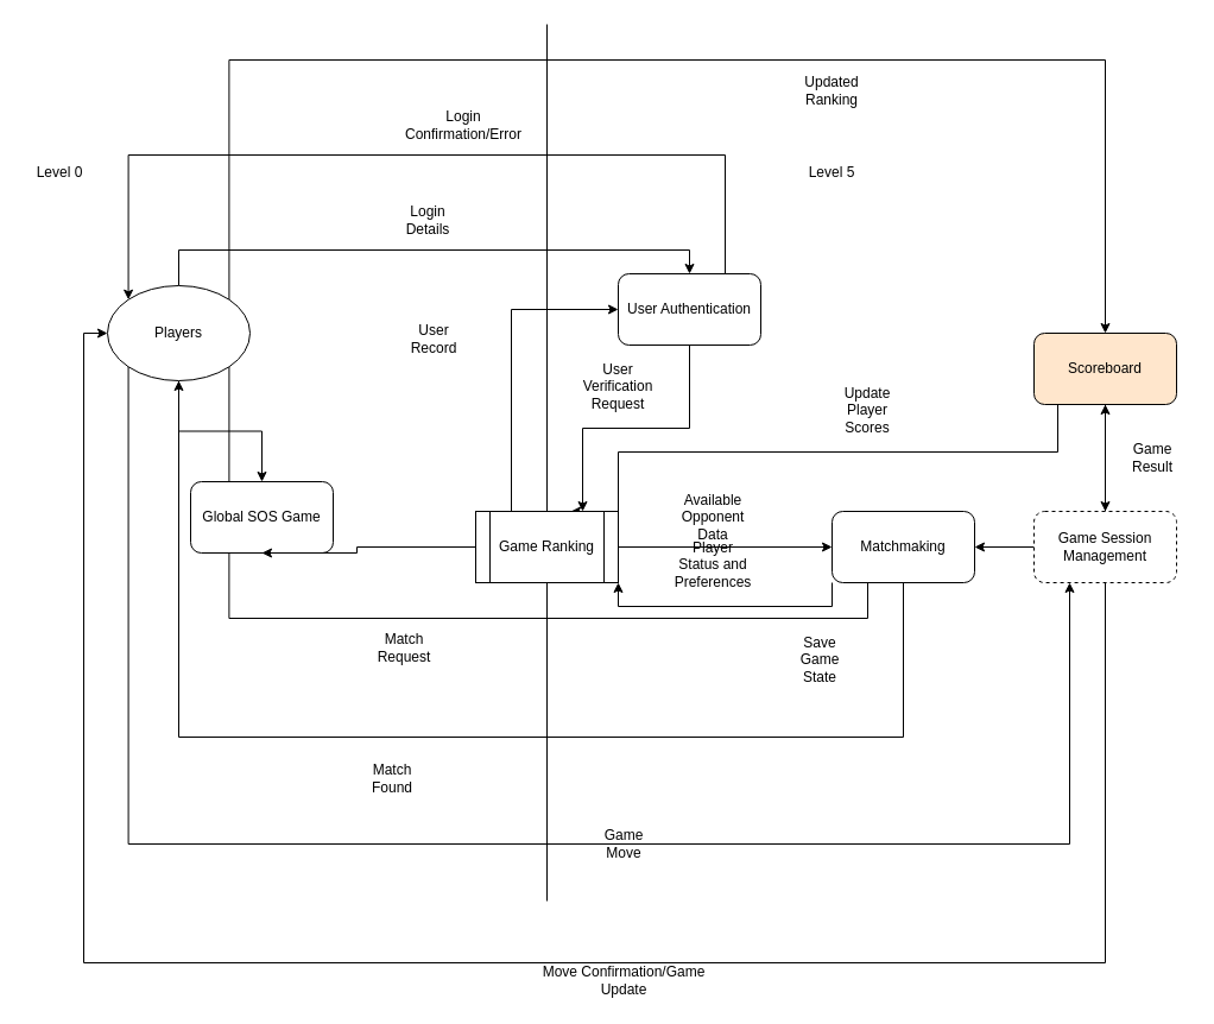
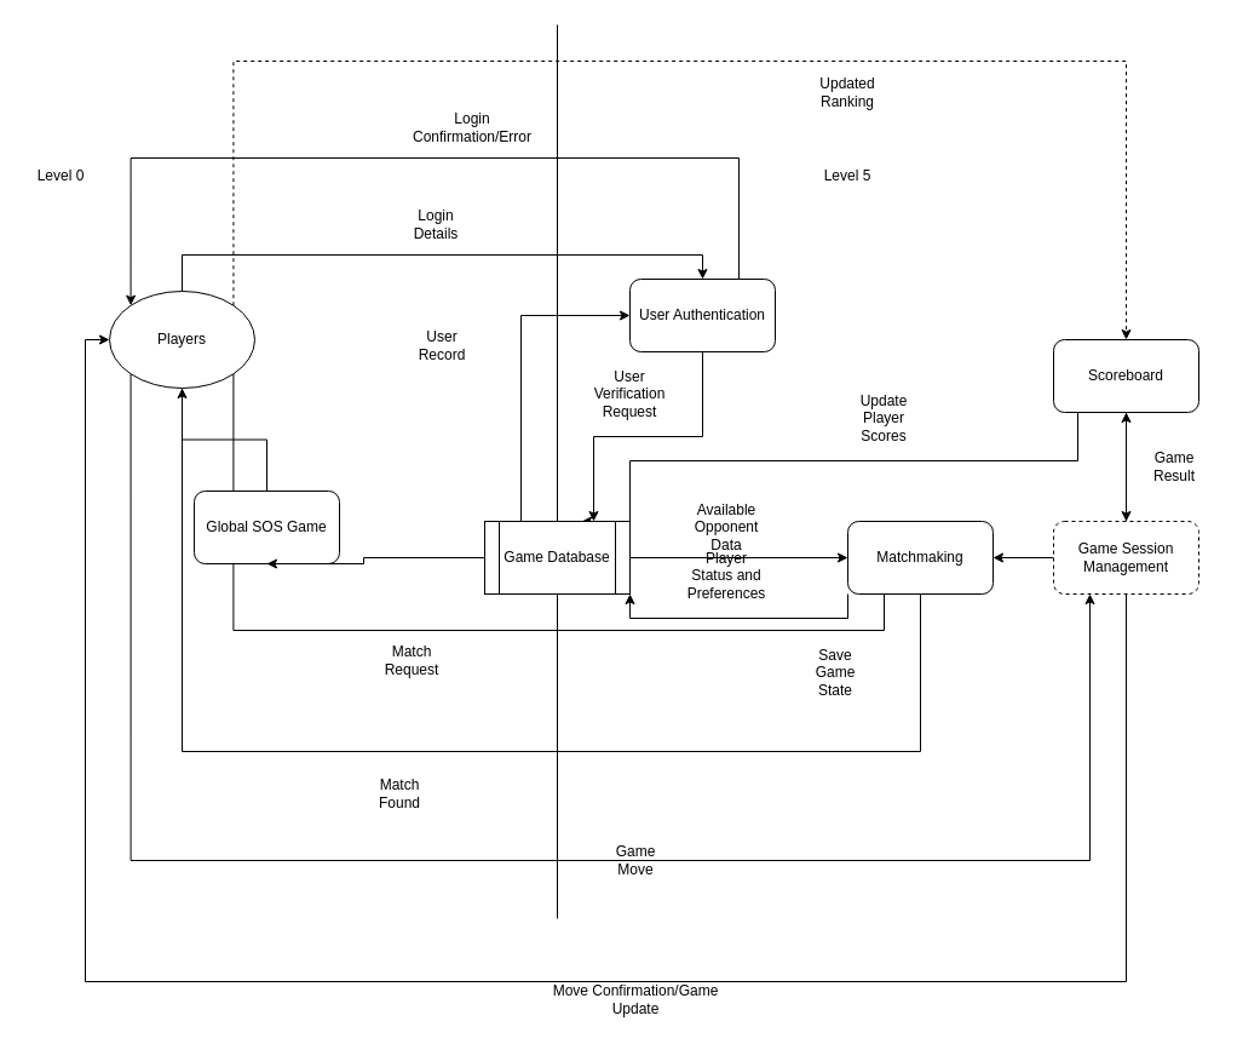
- <mxCell id="6" style="edgeStyle=orthogonalEdgeStyle;rounded=0;orthogonalLoop=1;jettySize=auto;html=1;exitX=1;exitY=0;exitDx=0;exitDy=0;entryX=0.5;entryY=0;entryDx=0;entryDy=0;" edge="1" parent="1" source="7" target="25"><mxGeometry relative="1" as="geometry"><Array as="points"><mxPoint x="192" y="50" /><mxPoint x="930" y="50" /></Array></mxGeometry></mxCell>
+ <mxCell id="6" style="edgeStyle=orthogonalEdgeStyle;rounded=0;orthogonalLoop=1;jettySize=auto;html=1;exitX=1;exitY=0;exitDx=0;exitDy=0;entryX=0.5;entryY=0;entryDx=0;entryDy=0;dashed=1;" edge="1" parent="1" source="7" target="25"><mxGeometry relative="1" as="geometry"><Array as="points"><mxPoint x="192" y="50" /><mxPoint x="930" y="50" /></Array></mxGeometry></mxCell>
- <mxCell id="25" value="Scoreboard" style="rounded=1;whiteSpace=wrap;html=1;fillColor=#ffe6cc;" vertex="1" parent="1"><mxGeometry x="870" y="280" width="120" height="60" as="geometry" /></mxCell>
+ <mxCell id="25" value="Scoreboard" style="rounded=1;whiteSpace=wrap;html=1;" vertex="1" parent="1"><mxGeometry x="870" y="280" width="120" height="60" as="geometry" /></mxCell>
- <mxCell id="2" style="edgeStyle=orthogonalEdgeStyle;rounded=0;orthogonalLoop=1;jettySize=auto;html=1;" edge="1" parent="1" source="7" target="10"><mxGeometry relative="1" as="geometry" /></mxCell>
+ <mxCell id="2" style="edgeStyle=orthogonalEdgeStyle;rounded=0;orthogonalLoop=1;jettySize=auto;html=1;endArrow=none;" edge="1" parent="1" source="7" target="10"><mxGeometry relative="1" as="geometry" /></mxCell>
- <mxCell id="29" value="Game Ranking" style="shape=process;whiteSpace=wrap;html=1;backgroundOutline=1;" vertex="1" parent="1"><mxGeometry x="400" y="430" width="120" height="60" as="geometry" /></mxCell>
+ <mxCell id="29" value="Game Database" style="shape=process;whiteSpace=wrap;html=1;backgroundOutline=1;" vertex="1" parent="1"><mxGeometry x="400" y="430" width="120" height="60" as="geometry" /></mxCell>
